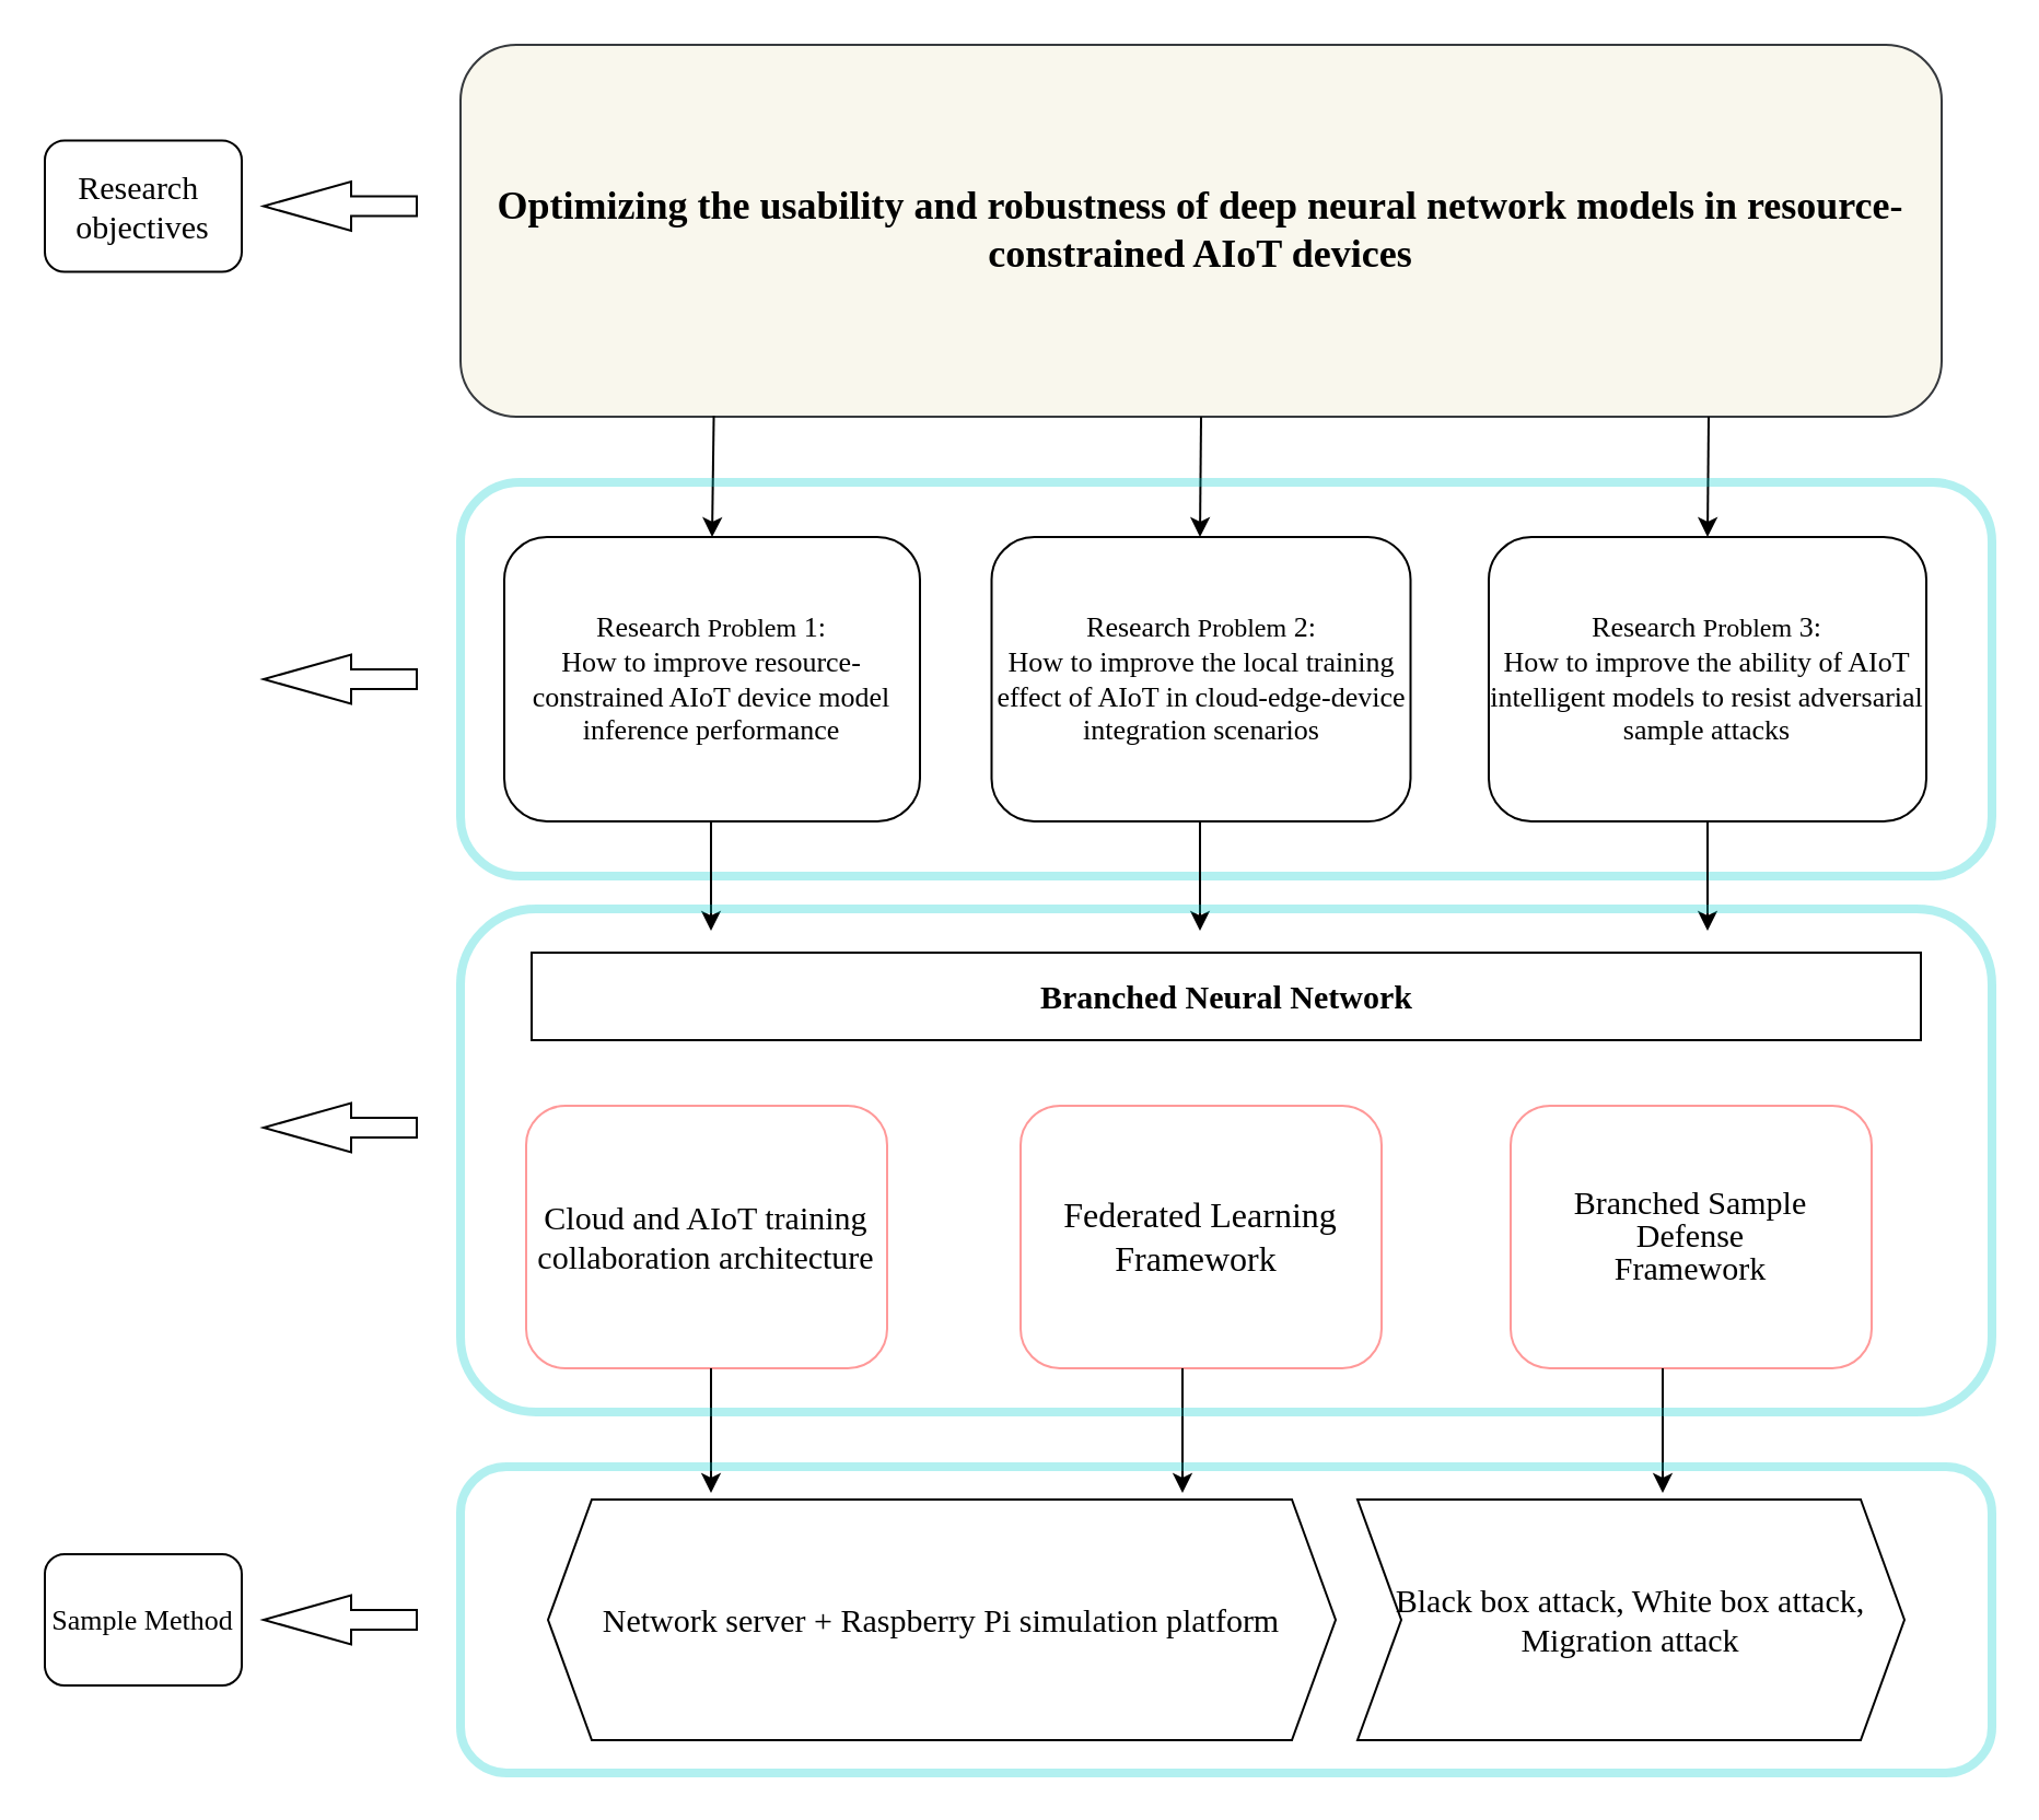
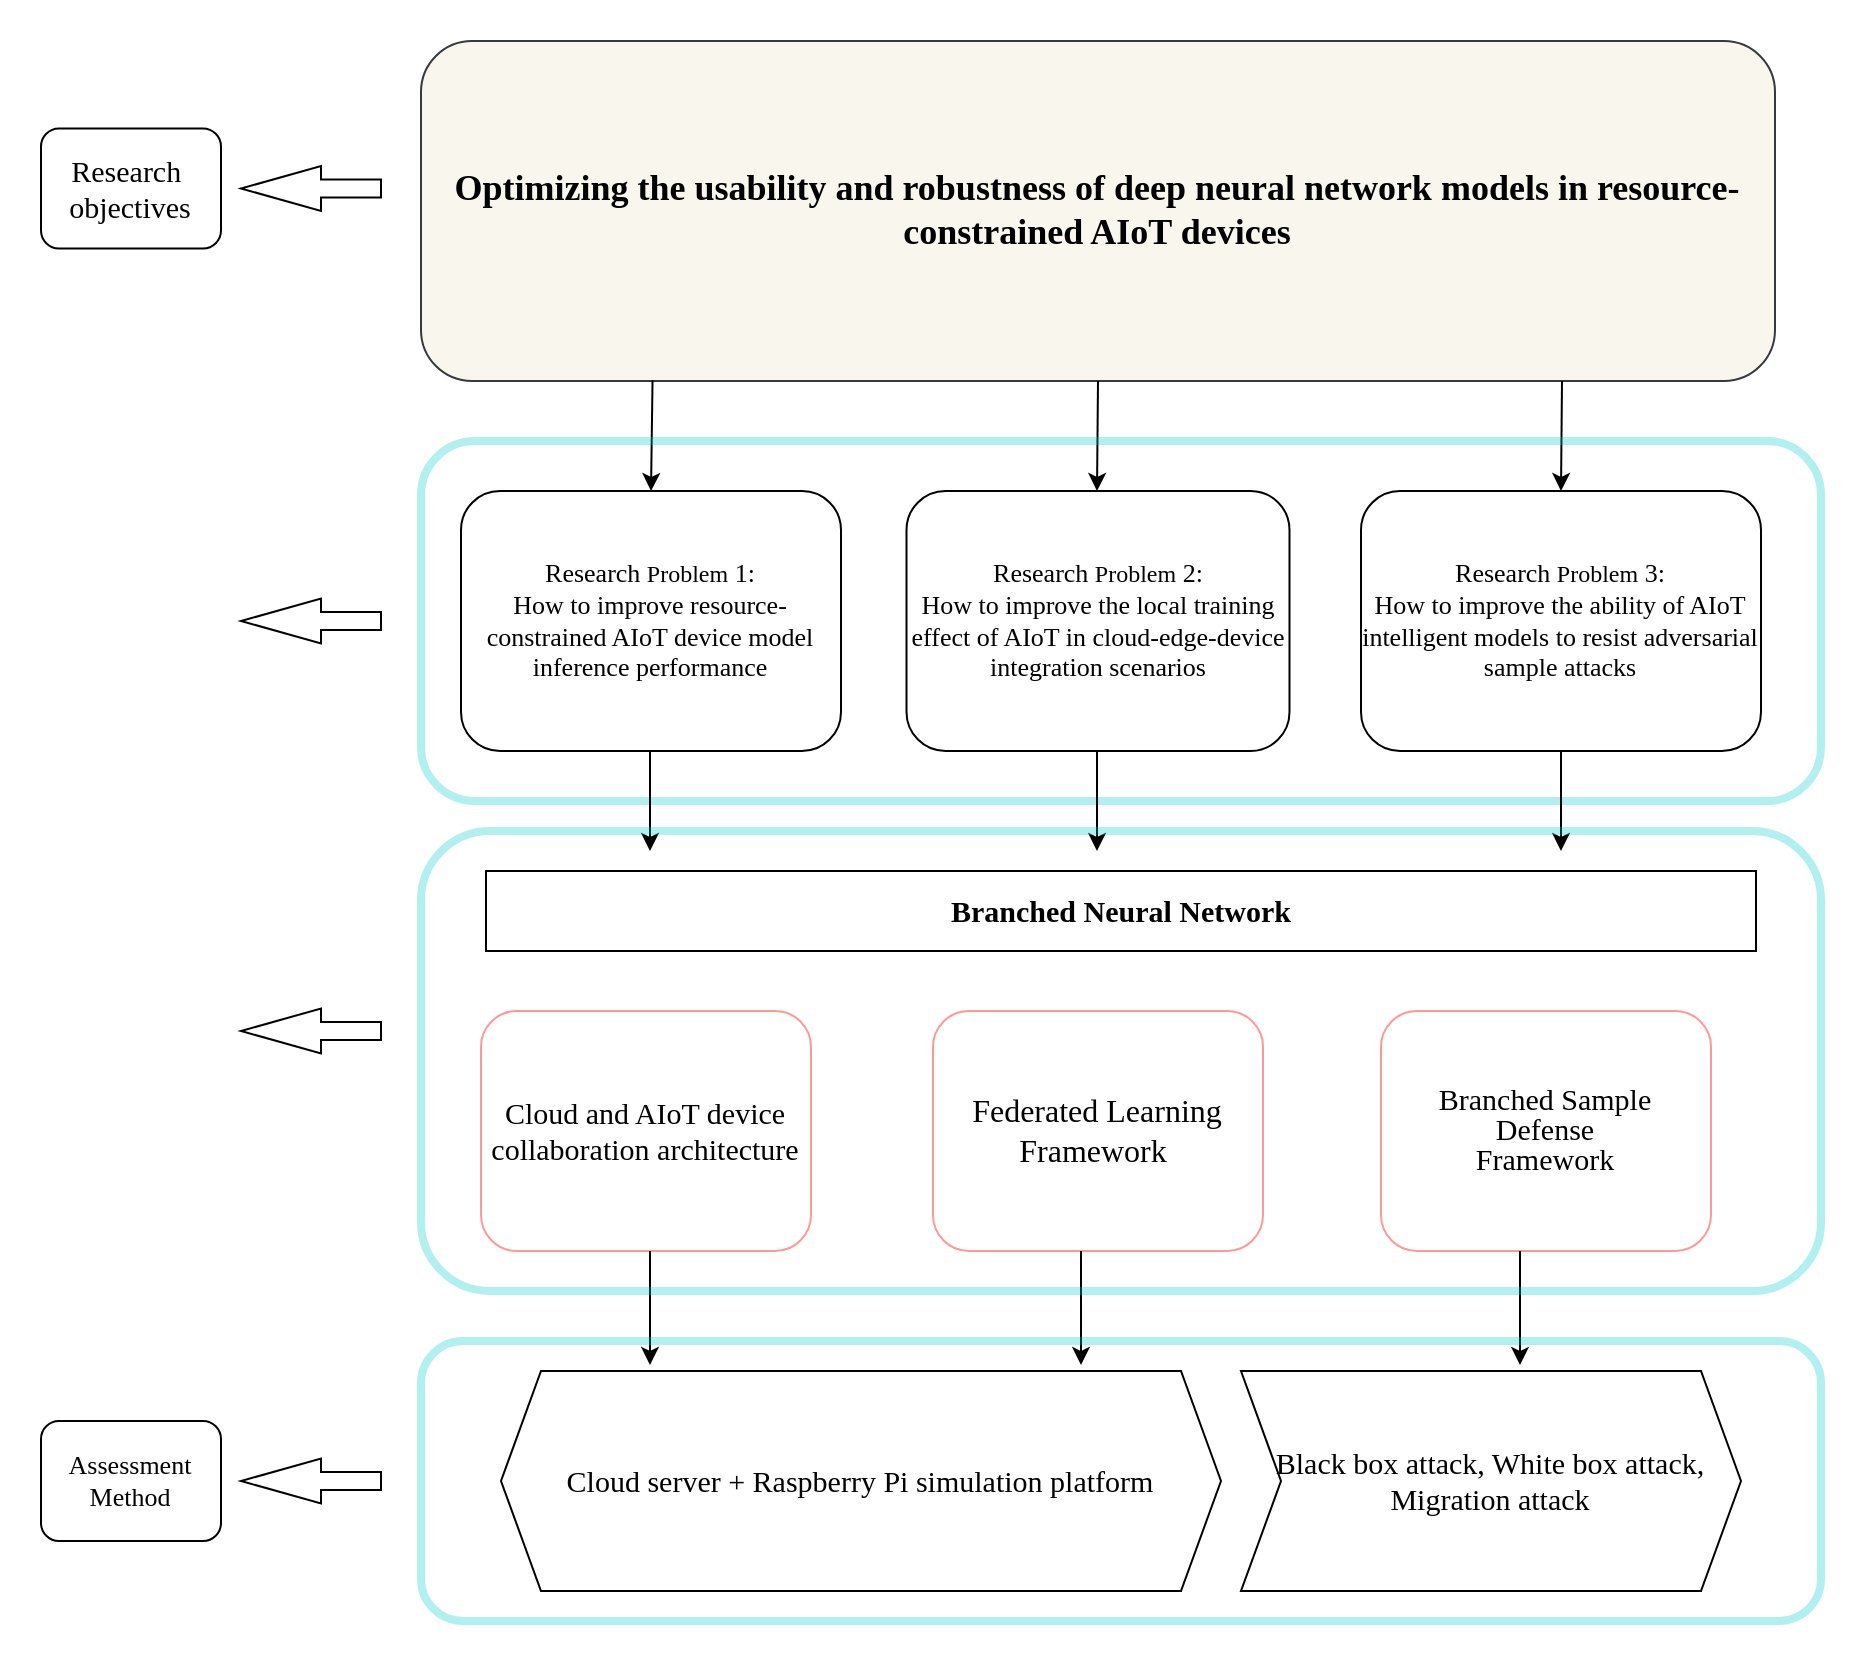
- <mxCell id="7" value="&lt;font style=&quot;font-size: 15px;&quot;&gt;Cloud and AIoT training collaboration architecture&lt;/font&gt;" style="rounded=1;whiteSpace=wrap;html=1;fontFamily=Comic Sans MS;fontSize=13;strokeColor=#FF9999;" vertex="1" parent="1"><mxGeometry x="240" y="505" width="165" height="120" as="geometry" /></mxCell>
+ <mxCell id="7" value="&lt;font style=&quot;font-size: 15px;&quot;&gt;Cloud and AIoT device collaboration architecture&lt;/font&gt;" style="rounded=1;whiteSpace=wrap;html=1;fontFamily=Comic Sans MS;fontSize=13;strokeColor=#FF9999;" vertex="1" parent="1"><mxGeometry x="240" y="505" width="165" height="120" as="geometry" /></mxCell>
- <mxCell id="29" value="&lt;font style=&quot;font-size: 13px;&quot; face=&quot;Comic Sans MS&quot;&gt;Sample Method&lt;/font&gt;" style="rounded=1;whiteSpace=wrap;html=1;" vertex="1" parent="1"><mxGeometry x="20" y="710" width="90" height="60" as="geometry" /></mxCell>
+ <mxCell id="29" value="&lt;font style=&quot;font-size: 13px;&quot; face=&quot;Comic Sans MS&quot;&gt;Assessment Method&lt;/font&gt;" style="rounded=1;whiteSpace=wrap;html=1;" vertex="1" parent="1"><mxGeometry x="20" y="710" width="90" height="60" as="geometry" /></mxCell>
- <mxCell id="10" value="Network server + Raspberry Pi simulation platform" style="shape=hexagon;perimeter=hexagonPerimeter2;whiteSpace=wrap;html=1;fixedSize=1;fontFamily=Comic Sans MS;fontSize=15;" vertex="1" parent="1"><mxGeometry x="250" y="685" width="360" height="110" as="geometry" /></mxCell>
+ <mxCell id="10" value="Cloud server + Raspberry Pi simulation platform" style="shape=hexagon;perimeter=hexagonPerimeter2;whiteSpace=wrap;html=1;fixedSize=1;fontFamily=Comic Sans MS;fontSize=15;" vertex="1" parent="1"><mxGeometry x="250" y="685" width="360" height="110" as="geometry" /></mxCell>
